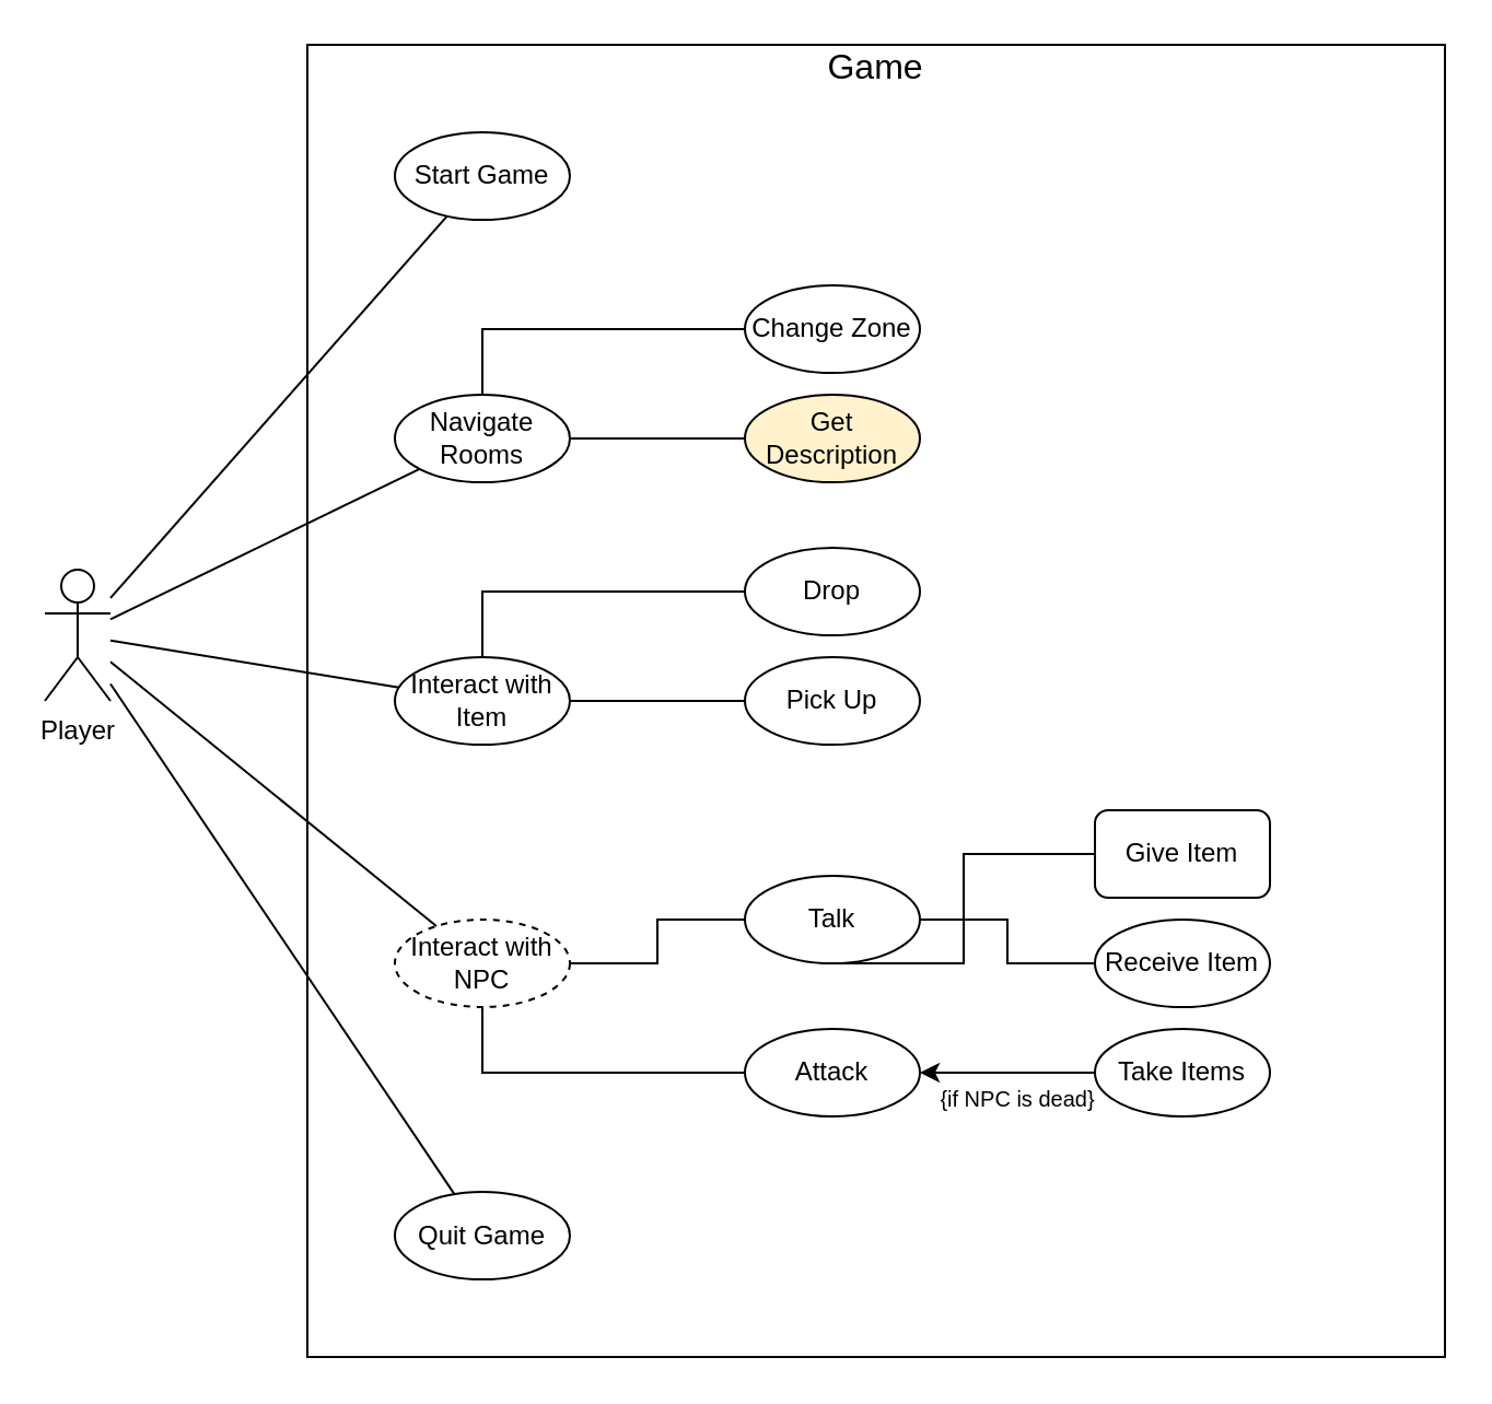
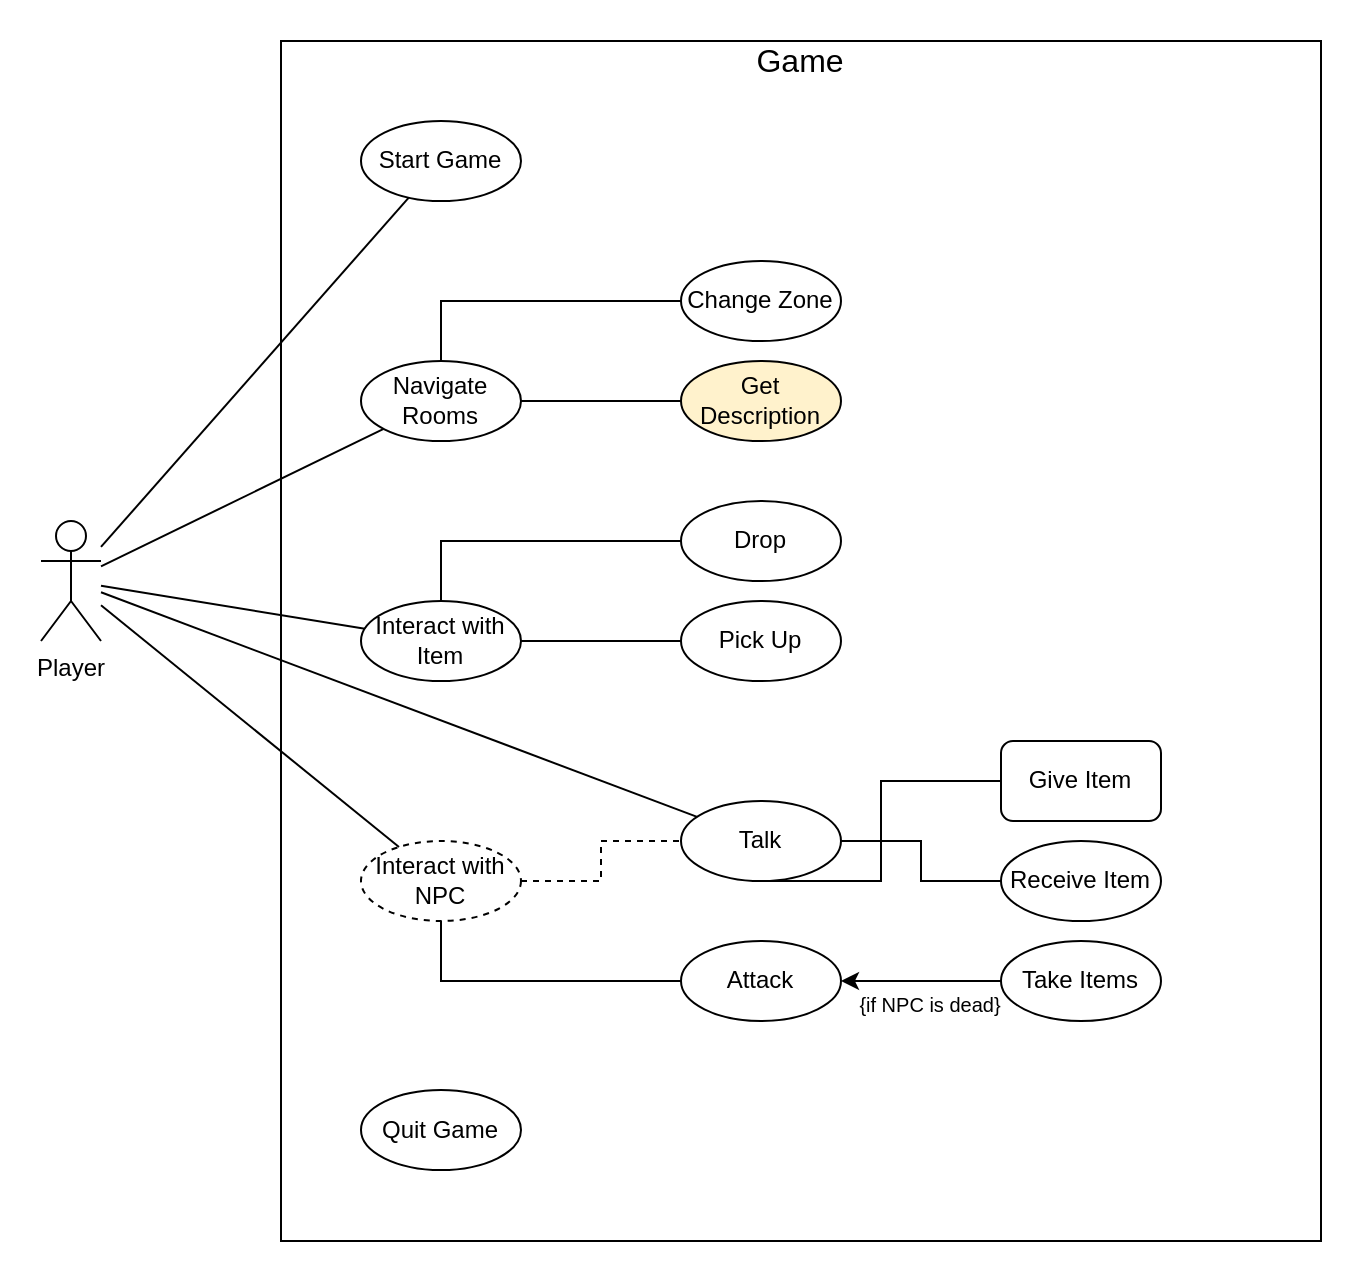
- <mxCell id="28" value="" style="endArrow=none;html=1;fontSize=16;endFill=0;" parent="1" source="2" target="18" edge="1"><mxGeometry width="50" height="50" relative="1" as="geometry"><mxPoint x="60" y="312.162" as="sourcePoint" /><mxPoint x="209.004" y="432.977" as="targetPoint" /></mxGeometry></mxCell>
+ <mxCell id="28" value="" style="endArrow=none;html=1;fontSize=16;endFill=0;" parent="1" source="2" target="8" edge="1"><mxGeometry width="50" height="50" relative="1" as="geometry"><mxPoint x="60" y="312.162" as="sourcePoint" /><mxPoint x="209.004" y="432.977" as="targetPoint" /></mxGeometry></mxCell>
- <mxCell id="16" style="edgeStyle=orthogonalEdgeStyle;rounded=0;orthogonalLoop=1;jettySize=auto;html=1;fontSize=16;endArrow=none;endFill=0;" parent="1" source="17" target="8" edge="1"><mxGeometry relative="1" as="geometry" /></mxCell>
+ <mxCell id="16" style="edgeStyle=orthogonalEdgeStyle;rounded=0;orthogonalLoop=1;jettySize=auto;html=1;fontSize=16;endArrow=none;endFill=0;dashed=1;" parent="1" source="17" target="8" edge="1"><mxGeometry relative="1" as="geometry" /></mxCell>
